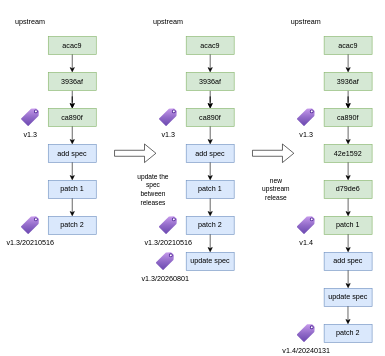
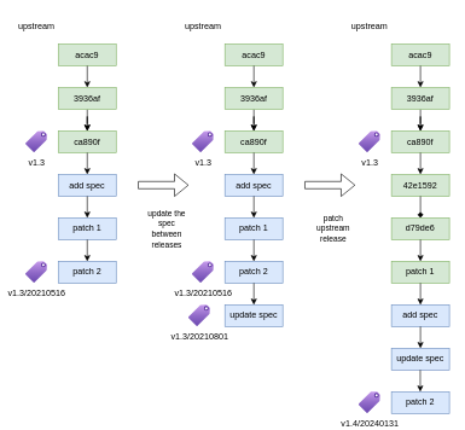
- <mxCell id="55" value="" style="endArrow=classic;html=1;rounded=0;exitX=0.5;exitY=1;exitDx=0;exitDy=0;entryX=0.5;entryY=0;entryDx=0;entryDy=0;" edge="1" parent="1" source="52" target="54"><mxGeometry width="50" height="50" relative="1" as="geometry"><mxPoint x="580" y="320" as="sourcePoint" /><mxPoint x="630" y="270" as="targetPoint" /></mxGeometry></mxCell>
+ <mxCell id="55" value="" style="endArrow=diamond;html=1;rounded=0;exitX=0.5;exitY=1;exitDx=0;exitDy=0;entryX=0.5;entryY=0;entryDx=0;entryDy=0;" edge="1" parent="1" source="52" target="54"><mxGeometry width="50" height="50" relative="1" as="geometry"><mxPoint x="580" y="320" as="sourcePoint" /><mxPoint x="630" y="270" as="targetPoint" /></mxGeometry></mxCell>
- <mxCell id="33" value="&lt;span style=&quot;font-size: 11px; background-color: rgb(255, 255, 255);&quot;&gt;update the spec between releases&lt;/span&gt;" style="text;html=1;strokeColor=none;fillColor=none;align=center;verticalAlign=middle;whiteSpace=wrap;rounded=0;" vertex="1" parent="1"><mxGeometry x="225" y="280" width="60" height="70" as="geometry" /></mxCell>
+ <mxCell id="33" value="&lt;span style=&quot;font-size: 11px; background-color: rgb(255, 255, 255);&quot;&gt;update the spec between releases&lt;/span&gt;" style="text;html=1;strokeColor=none;fillColor=none;align=center;verticalAlign=middle;whiteSpace=wrap;rounded=0;" vertex="1" parent="1"><mxGeometry x="200" y="280" width="60" height="70" as="geometry" /></mxCell>
- <mxCell id="50" value="&lt;span style=&quot;font-size: 11px; background-color: rgb(255, 255, 255);&quot;&gt;new upstream release&lt;/span&gt;" style="text;html=1;strokeColor=none;fillColor=none;align=center;verticalAlign=middle;whiteSpace=wrap;rounded=0;" vertex="1" parent="1"><mxGeometry x="430" y="280" width="60" height="70" as="geometry" /></mxCell>
+ <mxCell id="50" value="&lt;span style=&quot;font-size: 11px; background-color: rgb(255, 255, 255);&quot;&gt;patch upstream release&lt;/span&gt;" style="text;html=1;strokeColor=none;fillColor=none;align=center;verticalAlign=middle;whiteSpace=wrap;rounded=0;" vertex="1" parent="1"><mxGeometry x="430" y="280" width="60" height="70" as="geometry" /></mxCell>
- <mxCell id="58" value="v1.4" style="aspect=fixed;html=1;points=[];align=center;image;fontSize=12;image=img/lib/azure2/general/Tag.svg;rounded=0;" vertex="1" parent="1"><mxGeometry x="495" y="360" width="30" height="30" as="geometry" /></mxCell>
- <mxCell id="36" value="v1.3/20260801" style="aspect=fixed;html=1;points=[];align=center;image;fontSize=12;image=img/lib/azure2/general/Tag.svg;rounded=0;" vertex="1" parent="1"><mxGeometry x="260" y="420" width="30" height="30" as="geometry" /></mxCell>
+ <mxCell id="36" value="v1.3/20210801" style="aspect=fixed;html=1;points=[];align=center;image;fontSize=12;image=img/lib/azure2/general/Tag.svg;rounded=0;" vertex="1" parent="1"><mxGeometry x="260" y="420" width="30" height="30" as="geometry" /></mxCell>
